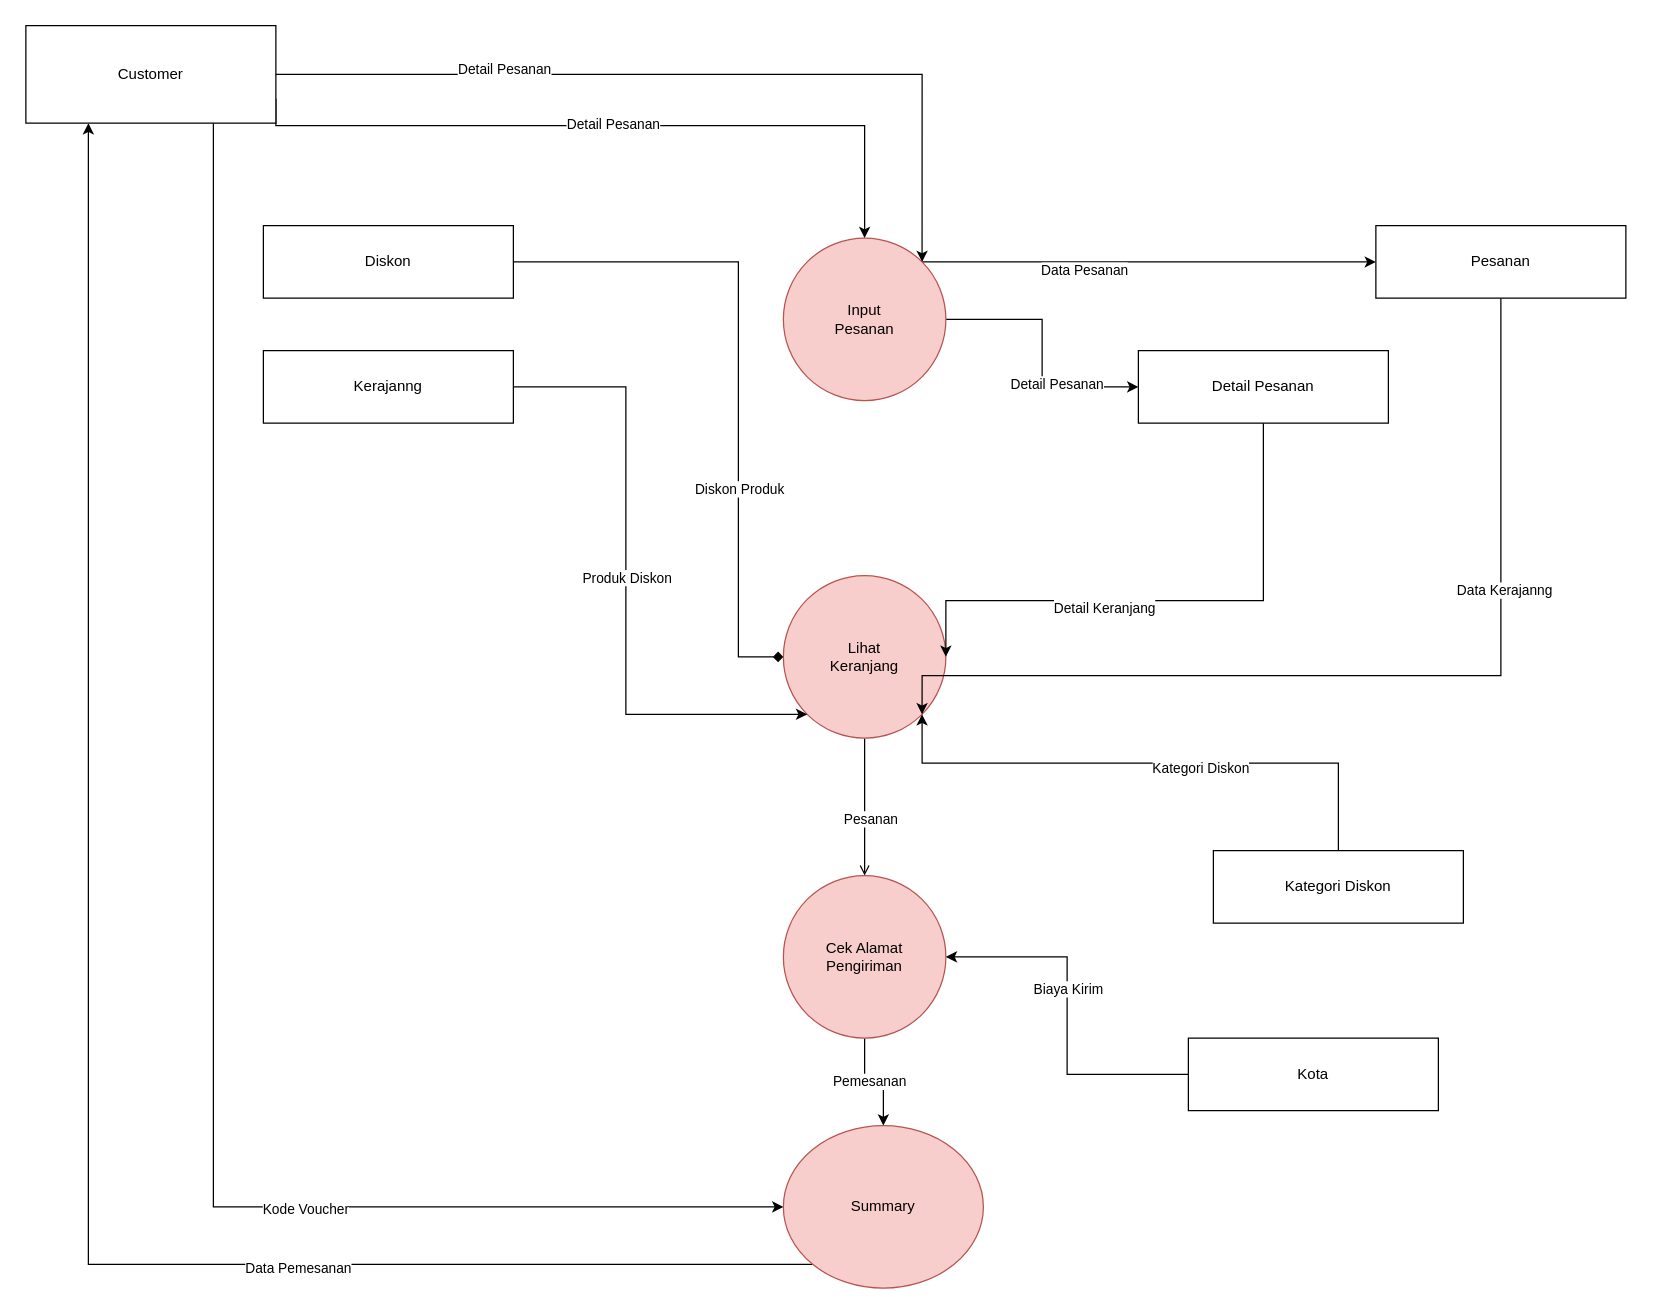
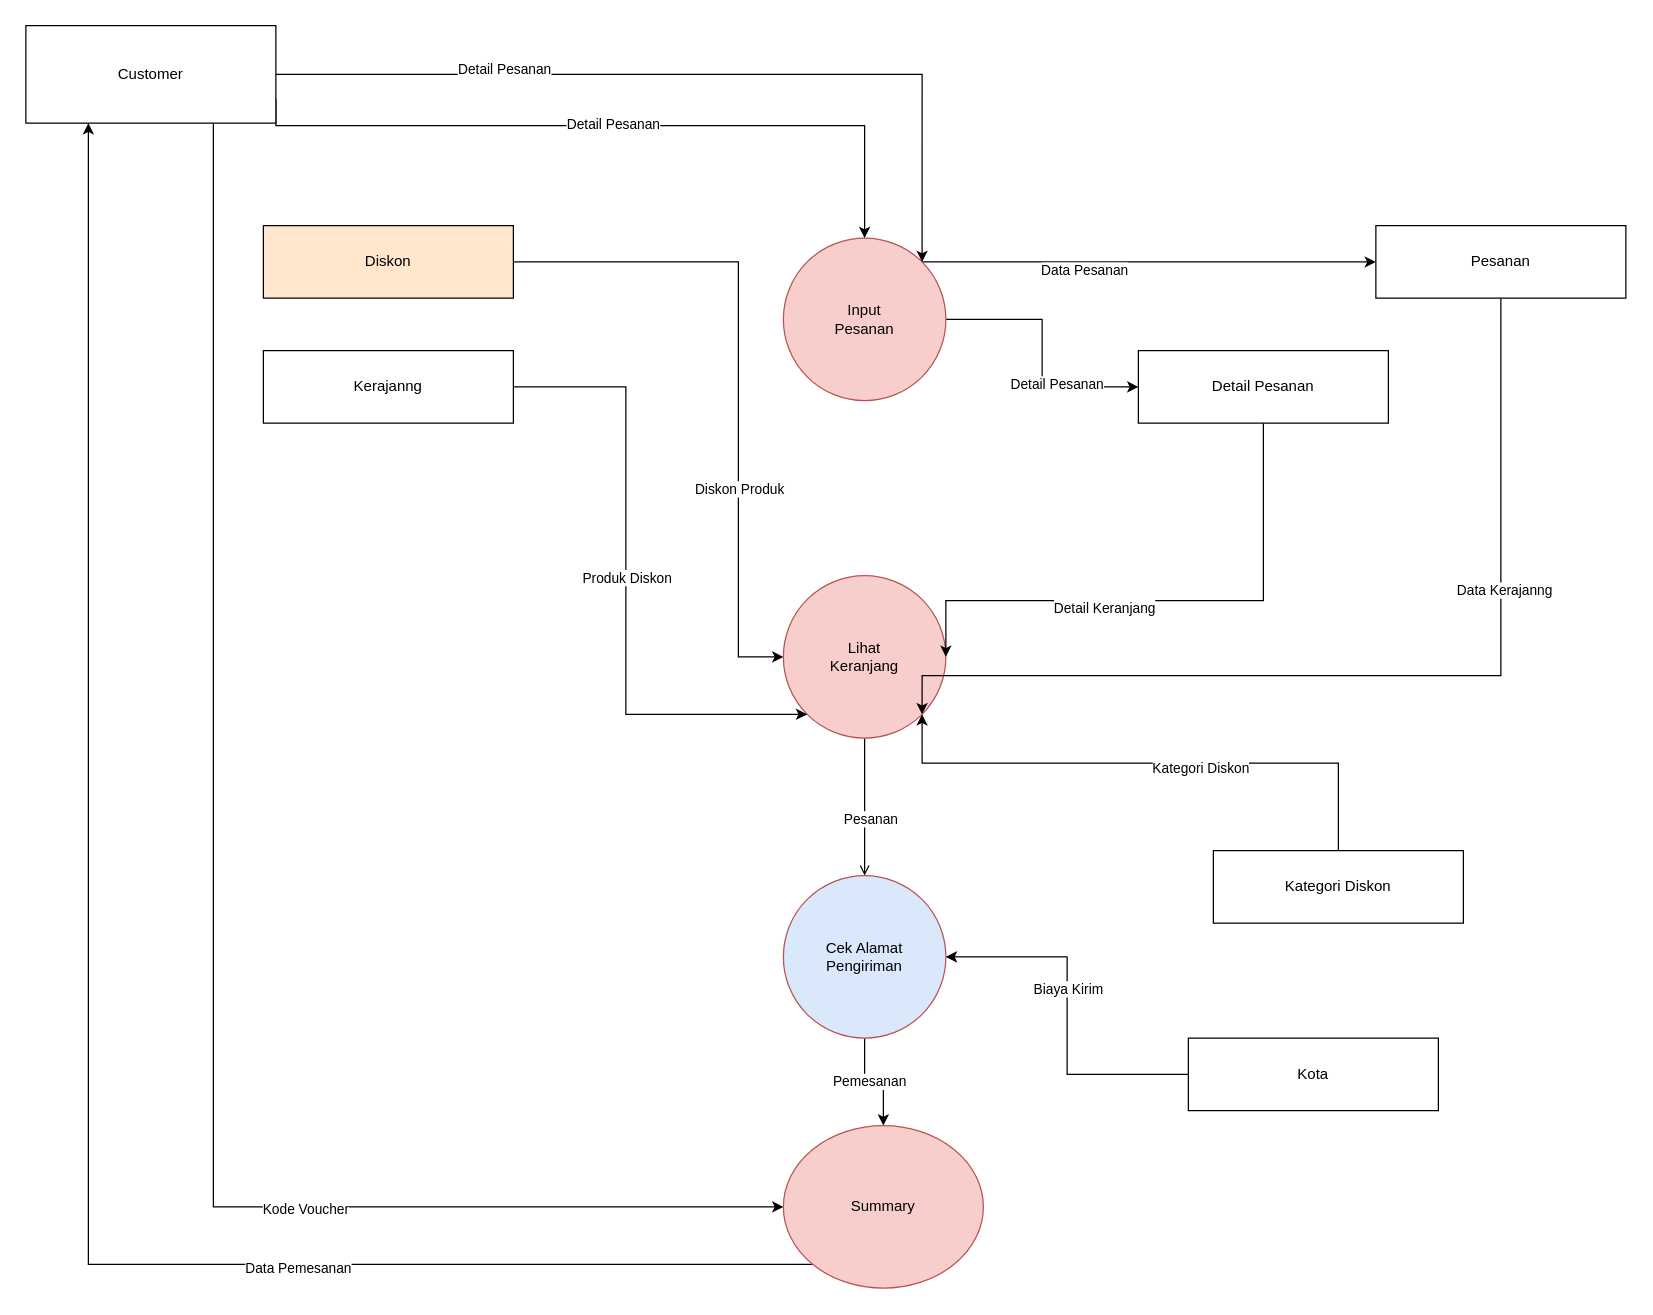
- <mxCell id="25" value="Diskon" style="rounded=0;whiteSpace=wrap;html=1;" vertex="1" parent="1"><mxGeometry x="210" y="180" width="200" height="58" as="geometry" /></mxCell>
+ <mxCell id="25" value="Diskon" style="rounded=0;whiteSpace=wrap;html=1;fillColor=#ffe6cc;" vertex="1" parent="1"><mxGeometry x="210" y="180" width="200" height="58" as="geometry" /></mxCell>
- <mxCell id="23" style="edgeStyle=orthogonalEdgeStyle;rounded=0;orthogonalLoop=1;jettySize=auto;html=1;endArrow=diamond;" edge="1" parent="1" source="25" target="9"><mxGeometry relative="1" as="geometry"><Array as="points"><mxPoint x="590" y="209" /><mxPoint x="590" y="525" /></Array></mxGeometry></mxCell>
+ <mxCell id="23" style="edgeStyle=orthogonalEdgeStyle;rounded=0;orthogonalLoop=1;jettySize=auto;html=1;" edge="1" parent="1" source="25" target="9"><mxGeometry relative="1" as="geometry"><Array as="points"><mxPoint x="590" y="209" /><mxPoint x="590" y="525" /></Array></mxGeometry></mxCell>
- <mxCell id="12" value="Cek Alamat&lt;br&gt;Pengiriman" style="ellipse;whiteSpace=wrap;html=1;aspect=fixed;fillColor=#f8cecc;strokeColor=#b85450;" vertex="1" parent="1"><mxGeometry x="626" y="700" width="130" height="130" as="geometry" /></mxCell>
+ <mxCell id="12" value="Cek Alamat&lt;br&gt;Pengiriman" style="ellipse;whiteSpace=wrap;html=1;aspect=fixed;fillColor=#dae8fc;strokeColor=#b85450;" vertex="1" parent="1"><mxGeometry x="626" y="700" width="130" height="130" as="geometry" /></mxCell>
